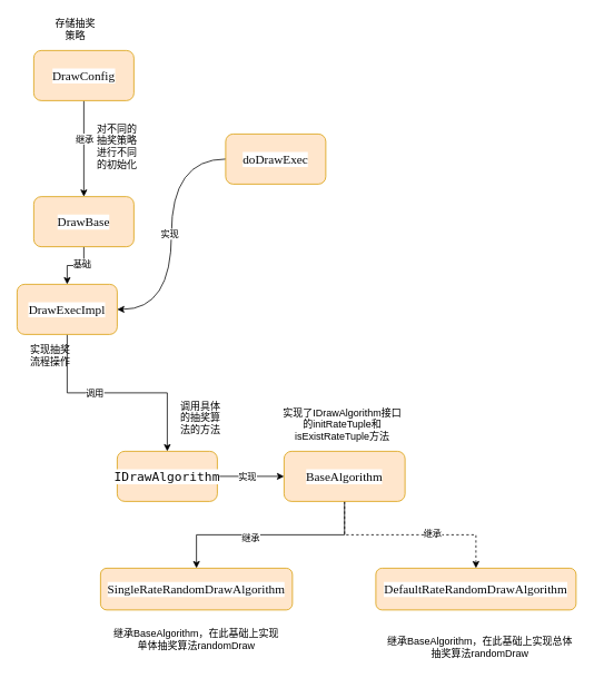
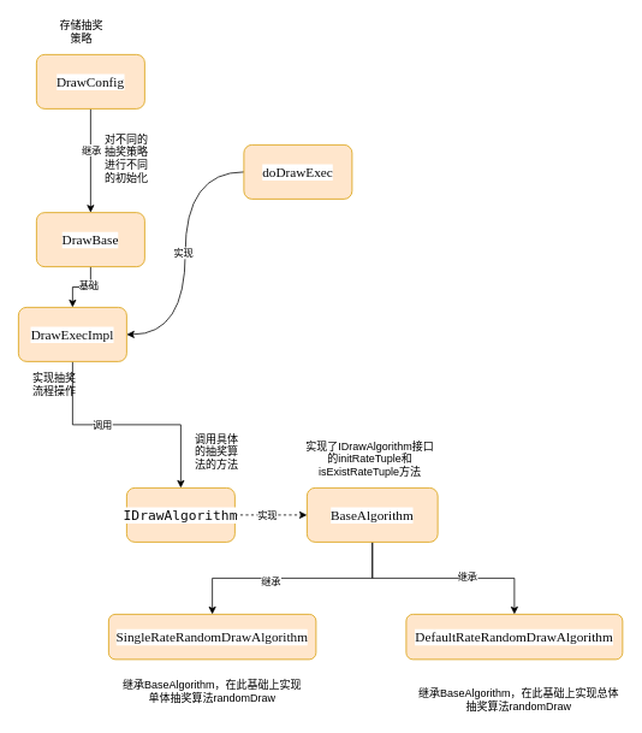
- <mxCell id="17" value="" style="edgeStyle=orthogonalEdgeStyle;rounded=0;orthogonalLoop=1;jettySize=auto;html=1;" parent="1" source="19" target="25" edge="1"><mxGeometry relative="1" as="geometry" /></mxCell>
+ <mxCell id="17" value="" style="edgeStyle=orthogonalEdgeStyle;rounded=0;orthogonalLoop=1;jettySize=auto;html=1;dashed=1;" parent="1" source="19" target="25" edge="1"><mxGeometry relative="1" as="geometry" /></mxCell>
- <mxCell id="23" value="" style="edgeStyle=orthogonalEdgeStyle;rounded=0;orthogonalLoop=1;jettySize=auto;html=1;dashed=1;" parent="1" source="25" target="29" edge="1"><mxGeometry relative="1" as="geometry" /></mxCell>
+ <mxCell id="23" value="" style="edgeStyle=orthogonalEdgeStyle;rounded=0;orthogonalLoop=1;jettySize=auto;html=1;" parent="1" source="25" target="29" edge="1"><mxGeometry relative="1" as="geometry" /></mxCell>
